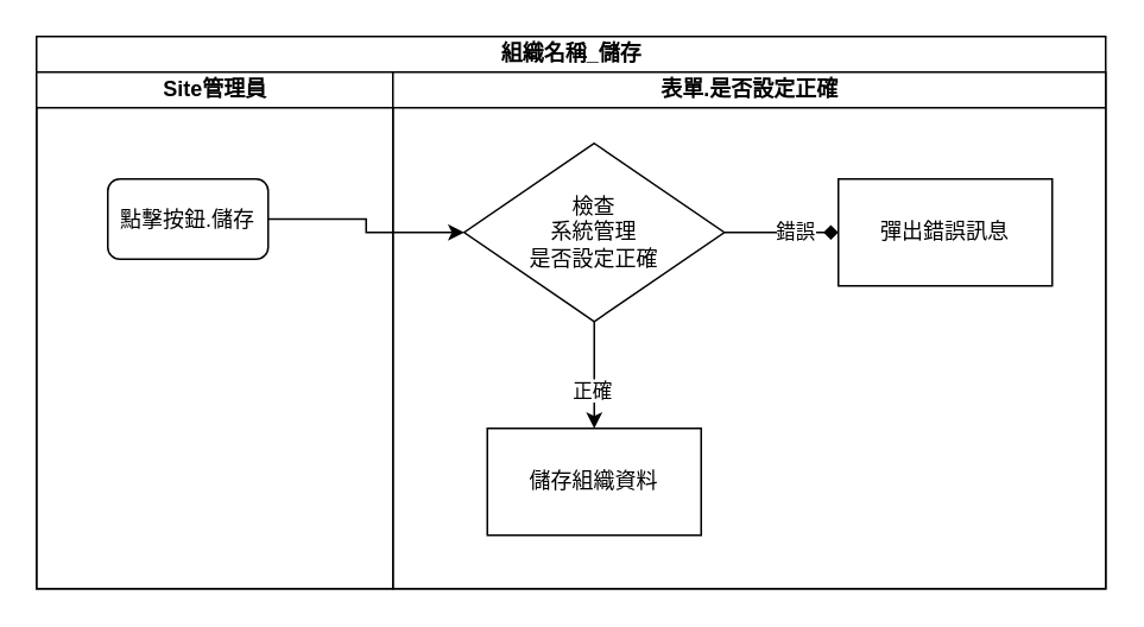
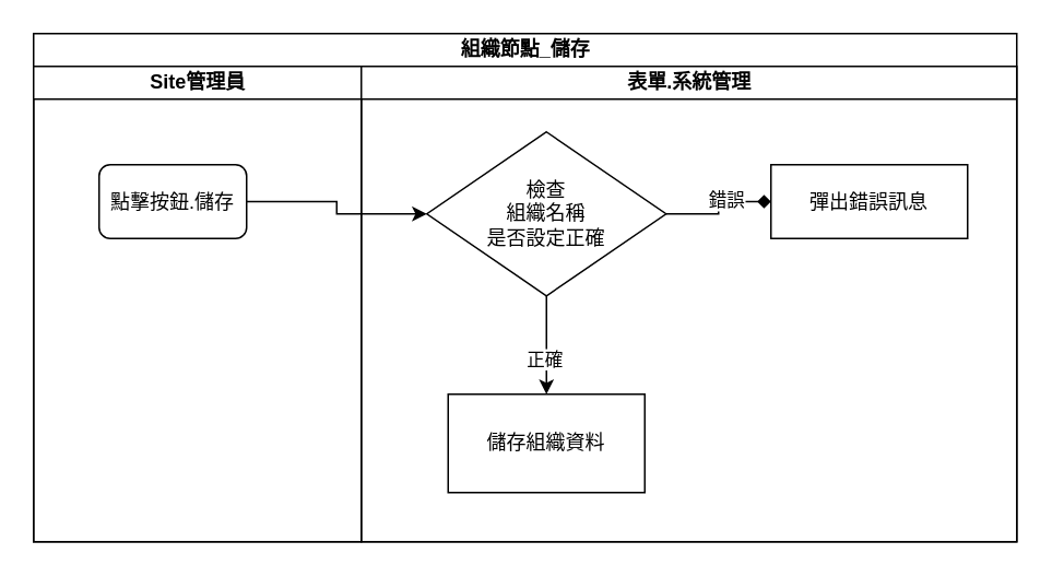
- <mxCell id="2" value="組織名稱_儲存" style="swimlane;html=1;childLayout=stackLayout;resizeParent=1;resizeParentMax=0;startSize=20;" parent="1" vertex="1"><mxGeometry x="20" y="20" width="600" height="310" as="geometry" /></mxCell>
+ <mxCell id="2" value="組織節點_儲存" style="swimlane;html=1;childLayout=stackLayout;resizeParent=1;resizeParentMax=0;startSize=20;" parent="1" vertex="1"><mxGeometry x="20" y="20" width="600" height="310" as="geometry" /></mxCell>
- <mxCell id="6" value="表單.是否設定正確" style="swimlane;html=1;startSize=20;" parent="2" vertex="1"><mxGeometry x="200" y="20" width="400" height="290" as="geometry" /></mxCell>
+ <mxCell id="6" value="表單.系統管理" style="swimlane;html=1;startSize=20;" parent="2" vertex="1"><mxGeometry x="200" y="20" width="400" height="290" as="geometry" /></mxCell>
- <mxCell id="11" value="檢查&lt;br&gt;系統管理&lt;br&gt;是否設定正確" style="rhombus;whiteSpace=wrap;html=1;" parent="6" vertex="1"><mxGeometry x="40" y="40" width="146" height="100" as="geometry" /></mxCell>
+ <mxCell id="11" value="檢查&lt;br&gt;組織名稱&lt;br&gt;是否設定正確" style="rhombus;whiteSpace=wrap;html=1;" parent="6" vertex="1"><mxGeometry x="40" y="40" width="146" height="100" as="geometry" /></mxCell>
- <mxCell id="13" value="彈出錯誤訊息" style="rounded=0;whiteSpace=wrap;html=1;" parent="6" vertex="1"><mxGeometry x="250" y="60" width="120" height="60" as="geometry" /></mxCell>
+ <mxCell id="13" value="彈出錯誤訊息" style="rounded=0;whiteSpace=wrap;html=1;" parent="6" vertex="1"><mxGeometry x="250" y="60" width="120" height="45" as="geometry" /></mxCell>
